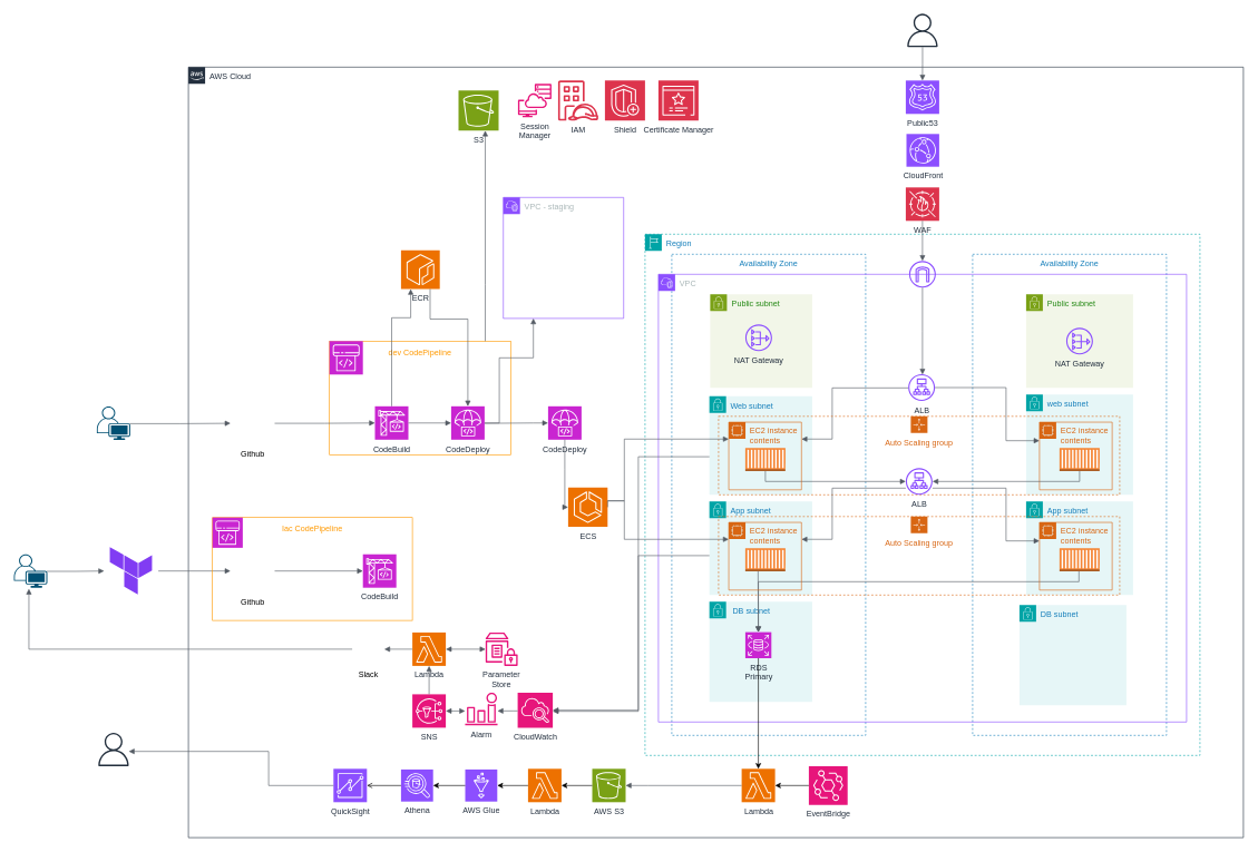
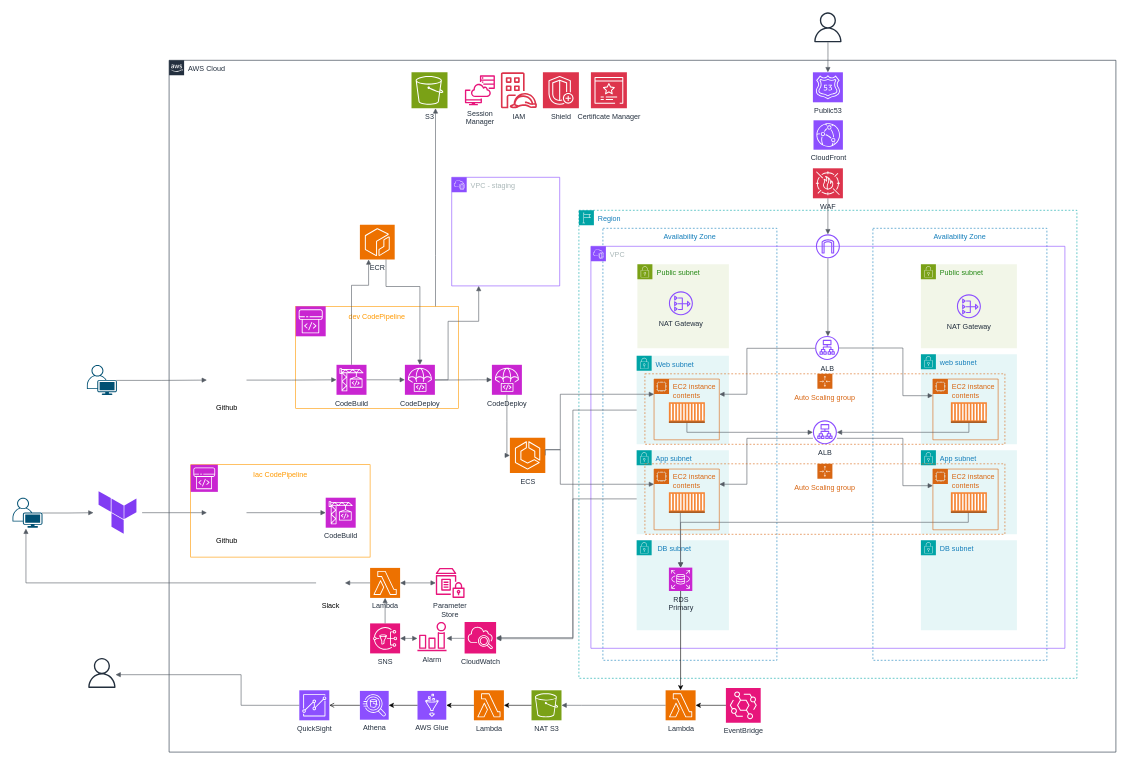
- <mxCell id="11" value="S3" style="sketch=0;points=[[0,0,0],[0.25,0,0],[0.5,0,0],[0.75,0,0],[1,0,0],[0,1,0],[0.25,1,0],[0.5,1,0],[0.75,1,0],[1,1,0],[0,0.25,0],[0,0.5,0],[0,0.75,0],[1,0.25,0],[1,0.5,0],[1,0.75,0]];outlineConnect=0;fontColor=#232F3E;fillColor=#7AA116;strokeColor=#ffffff;dashed=0;verticalLabelPosition=bottom;verticalAlign=top;align=center;html=1;fontSize=12;fontStyle=0;aspect=fixed;shape=mxgraph.aws4.resourceIcon;resIcon=mxgraph.aws4.s3;" parent="1" vertex="1"><mxGeometry x="685" y="135" width="60" height="60" as="geometry" /></mxCell>
+ <mxCell id="11" value="S3" style="sketch=0;points=[[0,0,0],[0.25,0,0],[0.5,0,0],[0.75,0,0],[1,0,0],[0,1,0],[0.25,1,0],[0.5,1,0],[0.75,1,0],[1,1,0],[0,0.25,0],[0,0.5,0],[0,0.75,0],[1,0.25,0],[1,0.5,0],[1,0.75,0]];outlineConnect=0;fontColor=#232F3E;fillColor=#7AA116;strokeColor=#ffffff;dashed=0;verticalLabelPosition=bottom;verticalAlign=top;align=center;html=1;fontSize=12;fontStyle=0;aspect=fixed;shape=mxgraph.aws4.resourceIcon;resIcon=mxgraph.aws4.s3;" parent="1" vertex="1"><mxGeometry x="685" y="120" width="60" height="60" as="geometry" /></mxCell>
- <mxCell id="48" value="DB subnet" style="points=[[0,0],[0.25,0],[0.5,0],[0.75,0],[1,0],[1,0.25],[1,0.5],[1,0.75],[1,1],[0.75,1],[0.5,1],[0.25,1],[0,1],[0,0.75],[0,0.5],[0,0.25]];outlineConnect=0;gradientColor=none;html=1;whiteSpace=wrap;fontSize=12;fontStyle=0;container=1;pointerEvents=0;collapsible=0;recursiveResize=0;shape=mxgraph.aws4.group;grIcon=mxgraph.aws4.group_security_group;grStroke=0;strokeColor=#00A4A6;fillColor=#E6F6F7;verticalAlign=top;align=left;spacingLeft=30;fontColor=#147EBA;dashed=0;" parent="1" vertex="1"><mxGeometry x="1524" y="905" width="160" height="150" as="geometry" /></mxCell>
+ <mxCell id="48" value="DB subnet" style="points=[[0,0],[0.25,0],[0.5,0],[0.75,0],[1,0],[1,0.25],[1,0.5],[1,0.75],[1,1],[0.75,1],[0.5,1],[0.25,1],[0,1],[0,0.75],[0,0.5],[0,0.25]];outlineConnect=0;gradientColor=none;html=1;whiteSpace=wrap;fontSize=12;fontStyle=0;container=1;pointerEvents=0;collapsible=0;recursiveResize=0;shape=mxgraph.aws4.group;grIcon=mxgraph.aws4.group_security_group;grStroke=0;strokeColor=#00A4A6;fillColor=#E6F6F7;verticalAlign=top;align=left;spacingLeft=30;fontColor=#147EBA;dashed=0;" parent="1" vertex="1"><mxGeometry x="1534" y="900" width="160" height="150" as="geometry" /></mxCell>
- <mxCell id="34" value="AWS S3" style="sketch=0;points=[[0,0,0],[0.25,0,0],[0.5,0,0],[0.75,0,0],[1,0,0],[0,1,0],[0.25,1,0],[0.5,1,0],[0.75,1,0],[1,1,0],[0,0.25,0],[0,0.5,0],[0,0.75,0],[1,0.25,0],[1,0.5,0],[1,0.75,0]];outlineConnect=0;fontColor=#232F3E;fillColor=#7AA116;strokeColor=#ffffff;dashed=0;verticalLabelPosition=bottom;verticalAlign=top;align=center;html=1;fontSize=12;fontStyle=0;aspect=fixed;shape=mxgraph.aws4.resourceIcon;resIcon=mxgraph.aws4.s3;" parent="1" vertex="1"><mxGeometry x="885" y="1150" width="50" height="50" as="geometry" /></mxCell>
+ <mxCell id="34" value="NAT S3" style="sketch=0;points=[[0,0,0],[0.25,0,0],[0.5,0,0],[0.75,0,0],[1,0,0],[0,1,0],[0.25,1,0],[0.5,1,0],[0.75,1,0],[1,1,0],[0,0.25,0],[0,0.5,0],[0,0.75,0],[1,0.25,0],[1,0.5,0],[1,0.75,0]];outlineConnect=0;fontColor=#232F3E;fillColor=#7AA116;strokeColor=#ffffff;dashed=0;verticalLabelPosition=bottom;verticalAlign=top;align=center;html=1;fontSize=12;fontStyle=0;aspect=fixed;shape=mxgraph.aws4.resourceIcon;resIcon=mxgraph.aws4.s3;" parent="1" vertex="1"><mxGeometry x="885" y="1150" width="50" height="50" as="geometry" /></mxCell>
